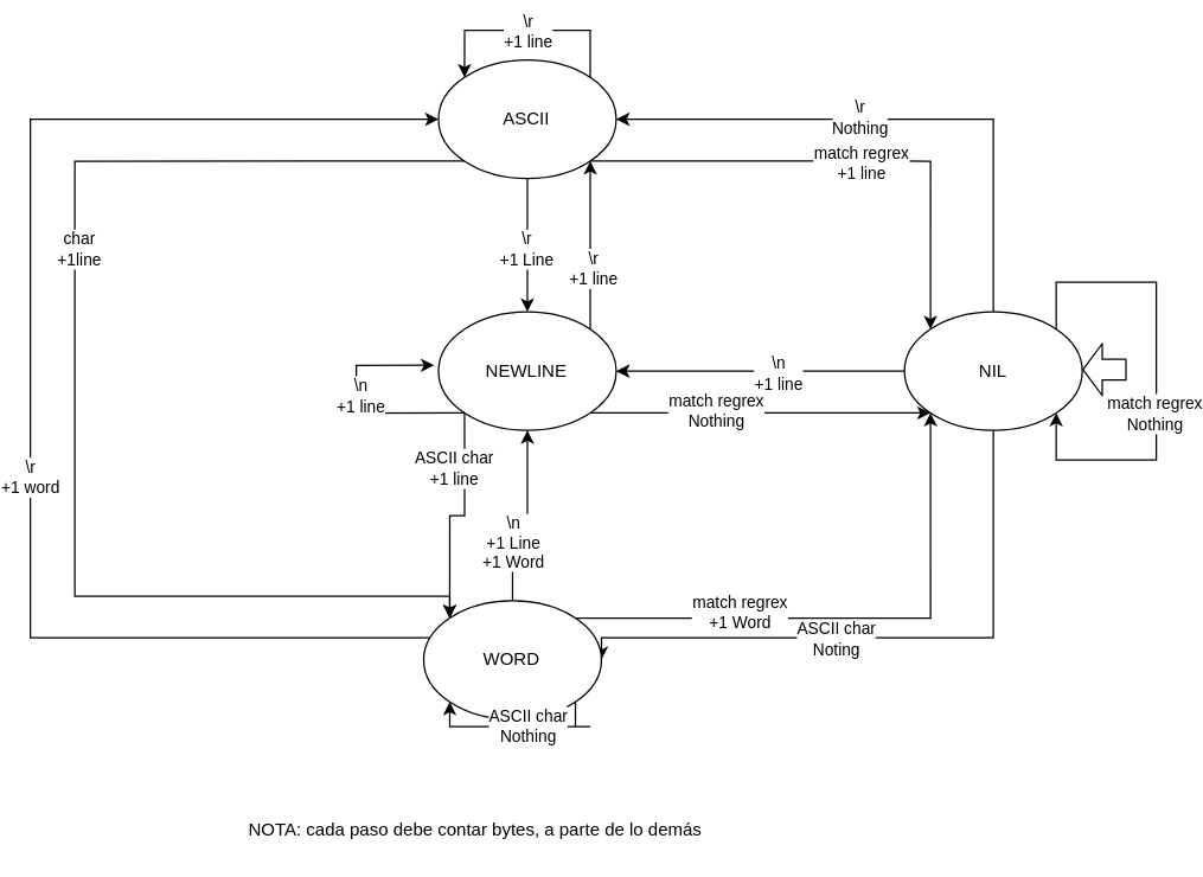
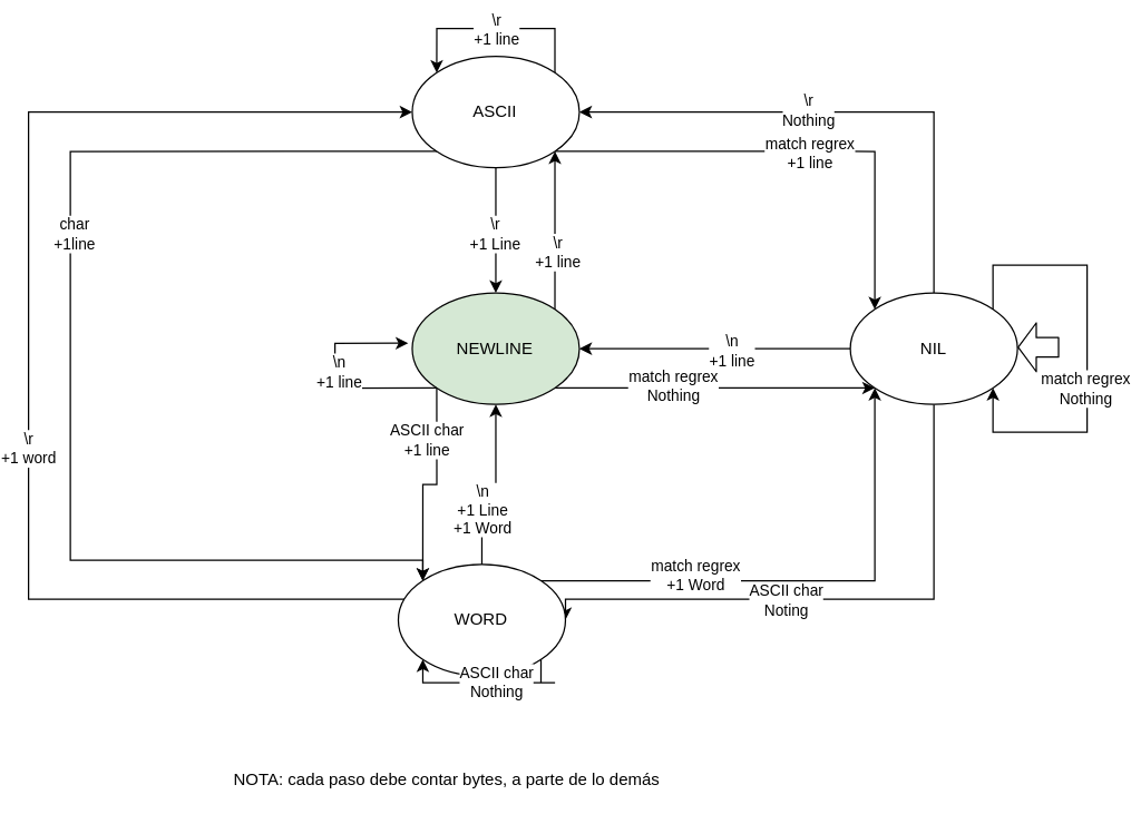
- <mxCell id="22" value="NEWLINE" style="ellipse;whiteSpace=wrap;html=1;" vertex="1" parent="1"><mxGeometry x="295.48" y="210" width="120" height="80" as="geometry" /></mxCell>
+ <mxCell id="22" value="NEWLINE" style="ellipse;whiteSpace=wrap;html=1;fillColor=#d5e8d4;" vertex="1" parent="1"><mxGeometry x="295.48" y="210" width="120" height="80" as="geometry" /></mxCell>
